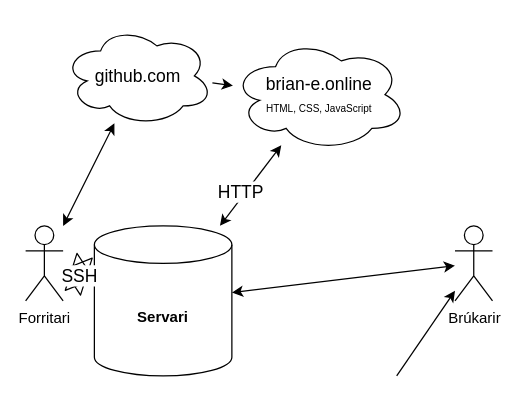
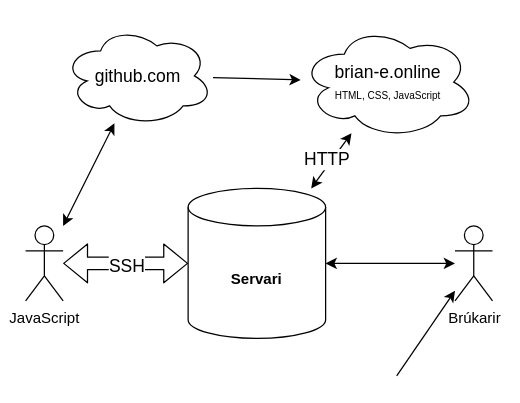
- <mxCell id="12" value="brian-e.online&lt;br style=&quot;font-size: 13px;&quot;&gt;&lt;font style=&quot;font-size: 8px;&quot;&gt;HTML, CSS, JavaScript&lt;/font&gt;" style="ellipse;shape=cloud;whiteSpace=wrap;html=1;fontSize=14;" vertex="1" parent="1"><mxGeometry x="185" y="30" width="140" height="90" as="geometry" /></mxCell>
+ <mxCell id="12" value="brian-e.online&lt;br style=&quot;font-size: 13px;&quot;&gt;&lt;font style=&quot;font-size: 8px;&quot;&gt;HTML, CSS, JavaScript&lt;/font&gt;" style="ellipse;shape=cloud;whiteSpace=wrap;html=1;fontSize=14;" vertex="1" parent="1"><mxGeometry x="240" y="20" width="140" height="90" as="geometry" /></mxCell>
- <mxCell id="2" value="&lt;b&gt;Servari&lt;/b&gt;" style="shape=cylinder3;whiteSpace=wrap;html=1;boundedLbl=1;backgroundOutline=1;size=15;" vertex="1" parent="1"><mxGeometry x="75" y="180" width="110" height="120" as="geometry" /></mxCell>
+ <mxCell id="2" value="&lt;b&gt;Servari&lt;/b&gt;" style="shape=cylinder3;whiteSpace=wrap;html=1;boundedLbl=1;backgroundOutline=1;size=15;" vertex="1" parent="1"><mxGeometry x="150" y="150" width="110" height="120" as="geometry" /></mxCell>
- <mxCell id="4" value="Forritari" style="shape=umlActor;verticalLabelPosition=bottom;verticalAlign=top;html=1;outlineConnect=0;" vertex="1" parent="1"><mxGeometry x="20" y="180" width="30" height="60" as="geometry" /></mxCell>
+ <mxCell id="4" value="JavaScript" style="shape=umlActor;verticalLabelPosition=bottom;verticalAlign=top;html=1;outlineConnect=0;" vertex="1" parent="1"><mxGeometry x="20" y="180" width="30" height="60" as="geometry" /></mxCell>
